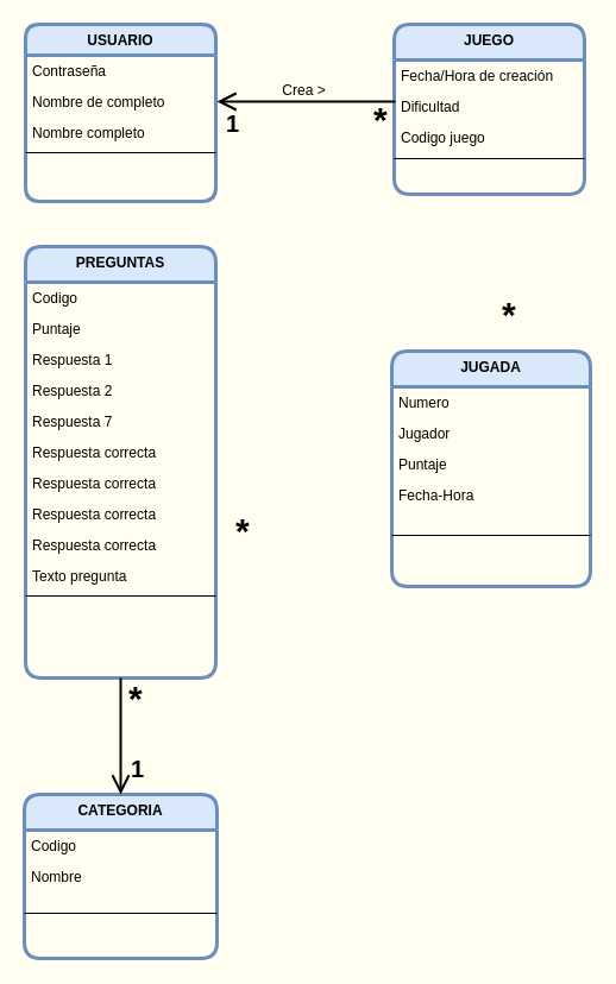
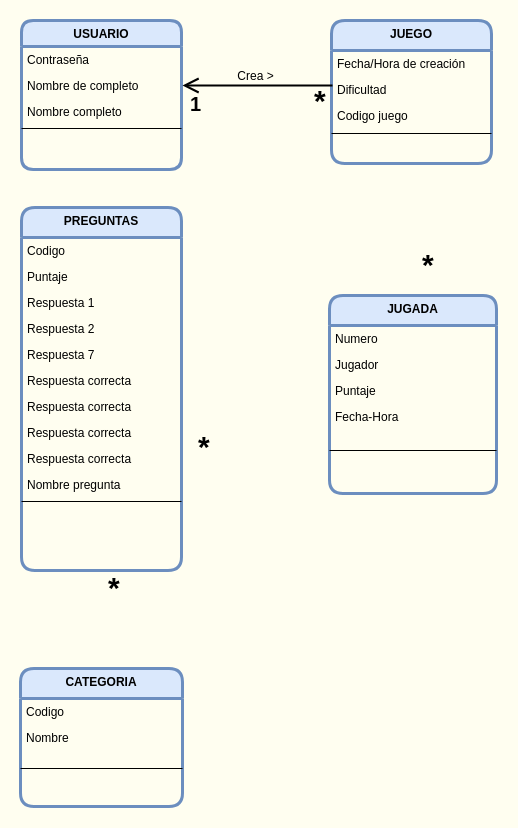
- <mxCell id="36" value="Texto pregunta" style="text;align=left;verticalAlign=top;spacingLeft=4;spacingRight=4;overflow=hidden;rotatable=0;points=[[0,0.5],[1,0.5]];portConstraint=eastwest;rounded=0;shadow=0;html=0;" parent="26" vertex="1"><mxGeometry y="264" width="160" height="26" as="geometry" /></mxCell>
+ <mxCell id="36" value="Nombre pregunta" style="text;align=left;verticalAlign=top;spacingLeft=4;spacingRight=4;overflow=hidden;rotatable=0;points=[[0,0.5],[1,0.5]];portConstraint=eastwest;rounded=0;shadow=0;html=0;" parent="26" vertex="1"><mxGeometry y="264" width="160" height="26" as="geometry" /></mxCell>
- <mxCell id="41" value="" style="endArrow=open;shadow=0;strokeWidth=2;rounded=0;endFill=1;elbow=vertical;endSize=12;entryX=0.5;entryY=0;entryDx=0;entryDy=0;exitX=0.5;exitY=1;exitDx=0;exitDy=0;" parent="1" source="26" edge="1" target="13"><mxGeometry x="0.5" y="41" relative="1" as="geometry"><mxPoint x="63" y="582" as="sourcePoint" /><mxPoint x="100" y="580" as="targetPoint" /><mxPoint x="-40" y="32" as="offset" /></mxGeometry></mxCell>
- <mxCell id="42" value="1" style="resizable=0;align=right;verticalAlign=bottom;labelBackgroundColor=none;fontSize=20;fontStyle=1" parent="41" connectable="0" vertex="1"><mxGeometry x="1" relative="1" as="geometry"><mxPoint x="21" y="-10" as="offset" /></mxGeometry></mxCell>
